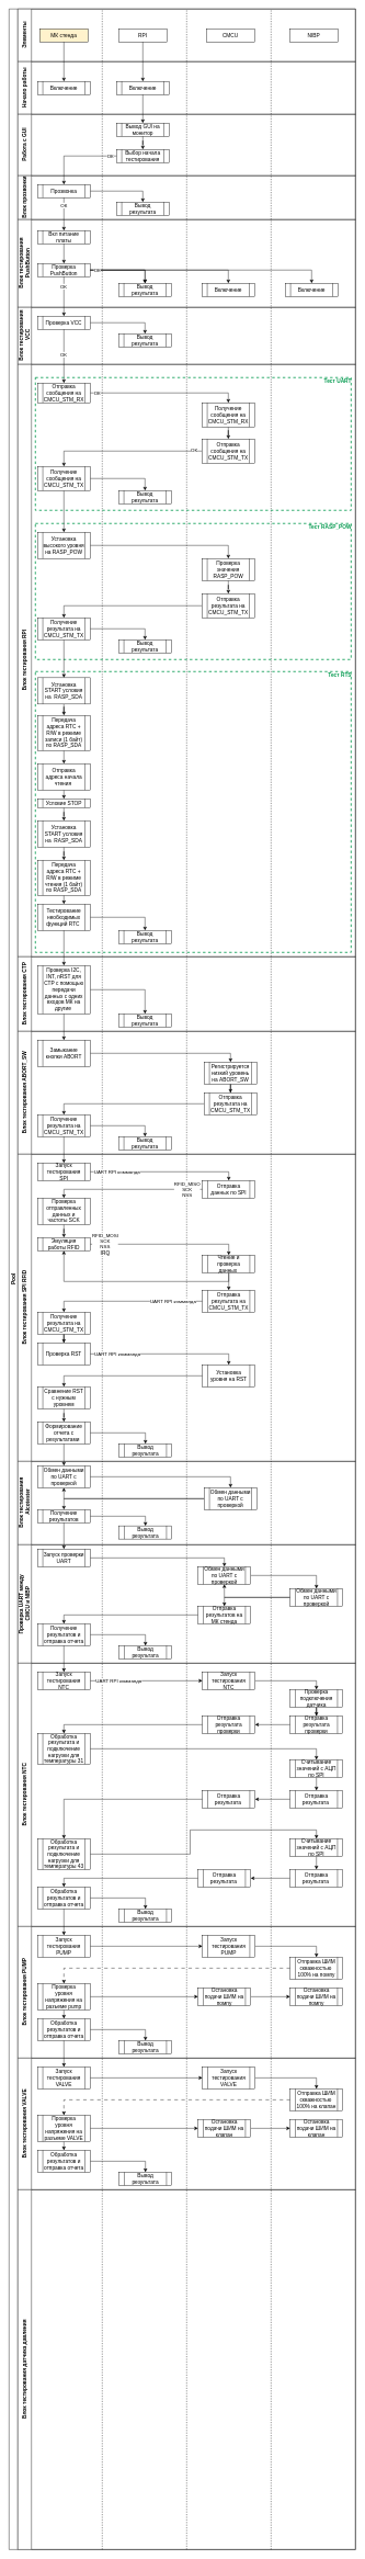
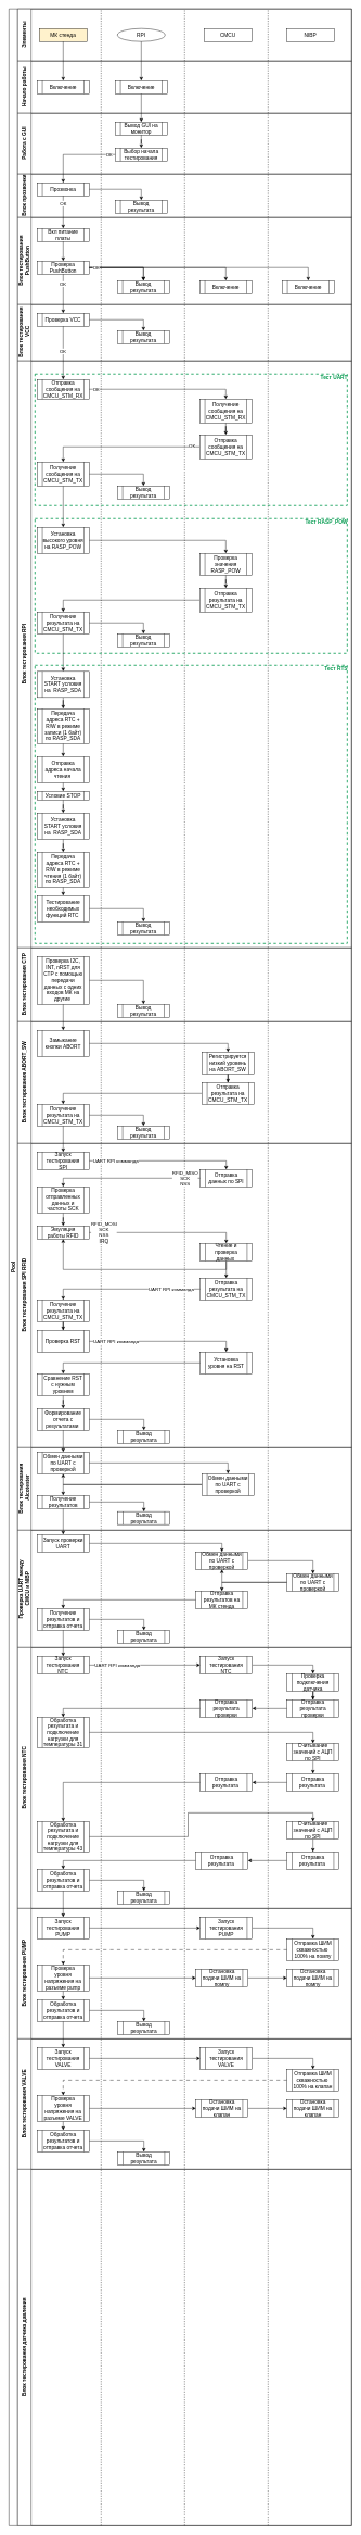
- <mxCell id="5" value="RPI" style="rounded=0;whiteSpace=wrap;html=1;" parent="3" vertex="1"><mxGeometry x="230" y="45" width="110" height="30" as="geometry" /></mxCell>
+ <mxCell id="5" value="RPI" style="ellipse;whiteSpace=wrap;html=1;" parent="3" vertex="1"><mxGeometry x="230" y="45" width="110" height="30" as="geometry" /></mxCell>
- <mxCell id="221" style="edgeStyle=orthogonalEdgeStyle;rounded=0;orthogonalLoop=1;jettySize=auto;html=1;entryX=0.5;entryY=0;entryDx=0;entryDy=0;" parent="2" source="88" target="92" edge="1"><mxGeometry relative="1" as="geometry"><mxPoint x="125" y="2170" as="targetPoint" /></mxGeometry></mxCell>
